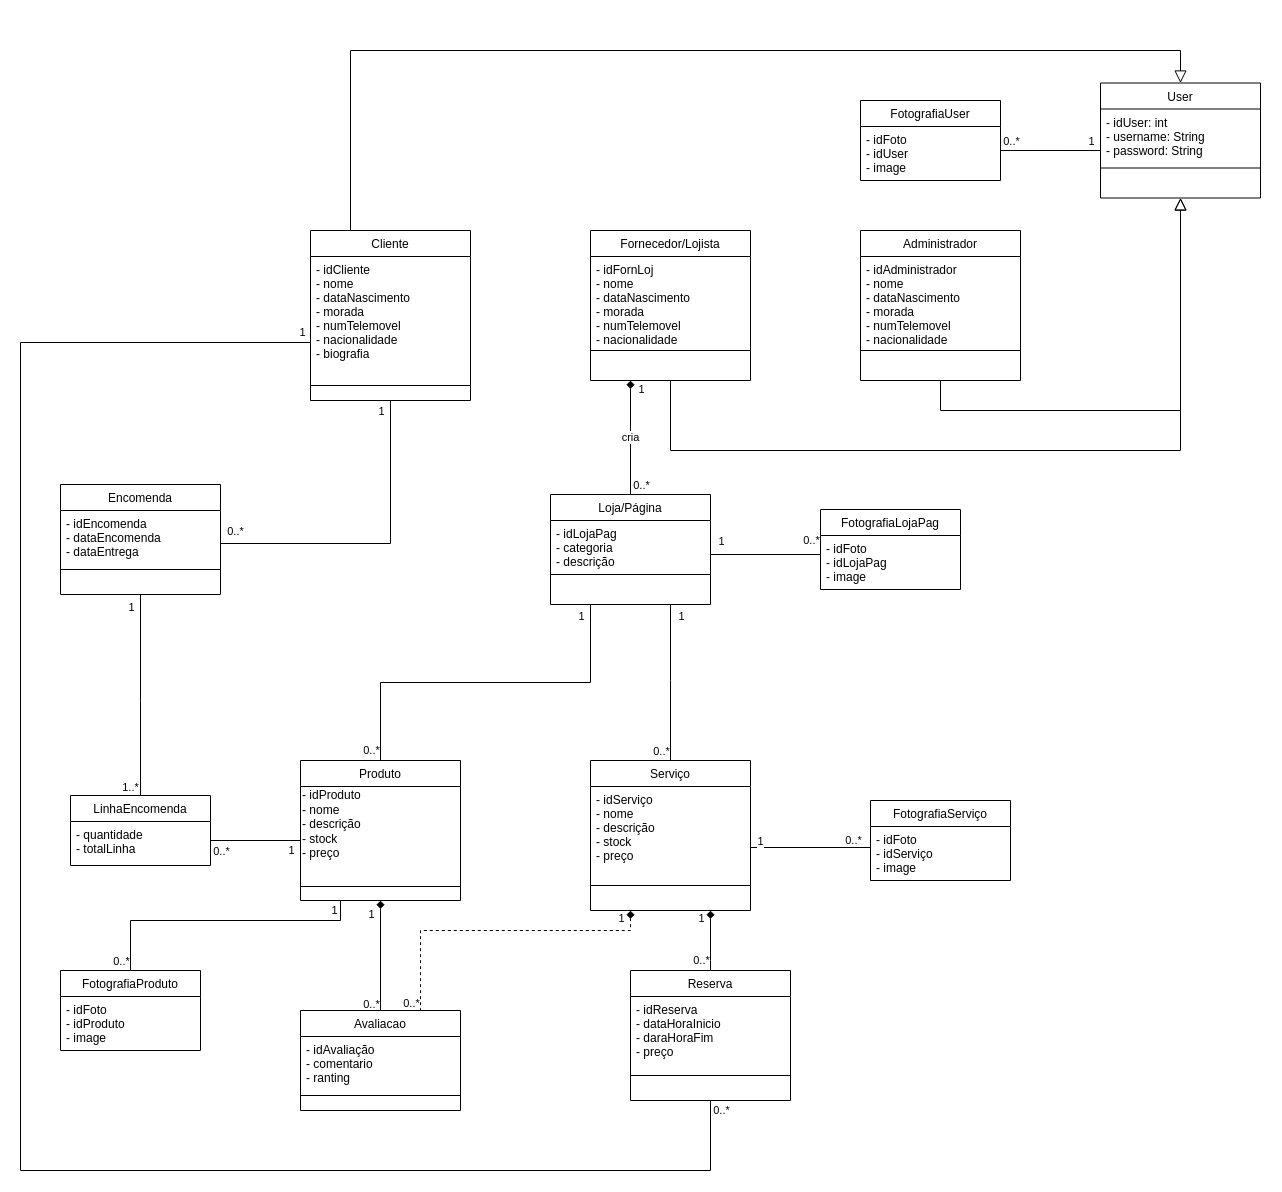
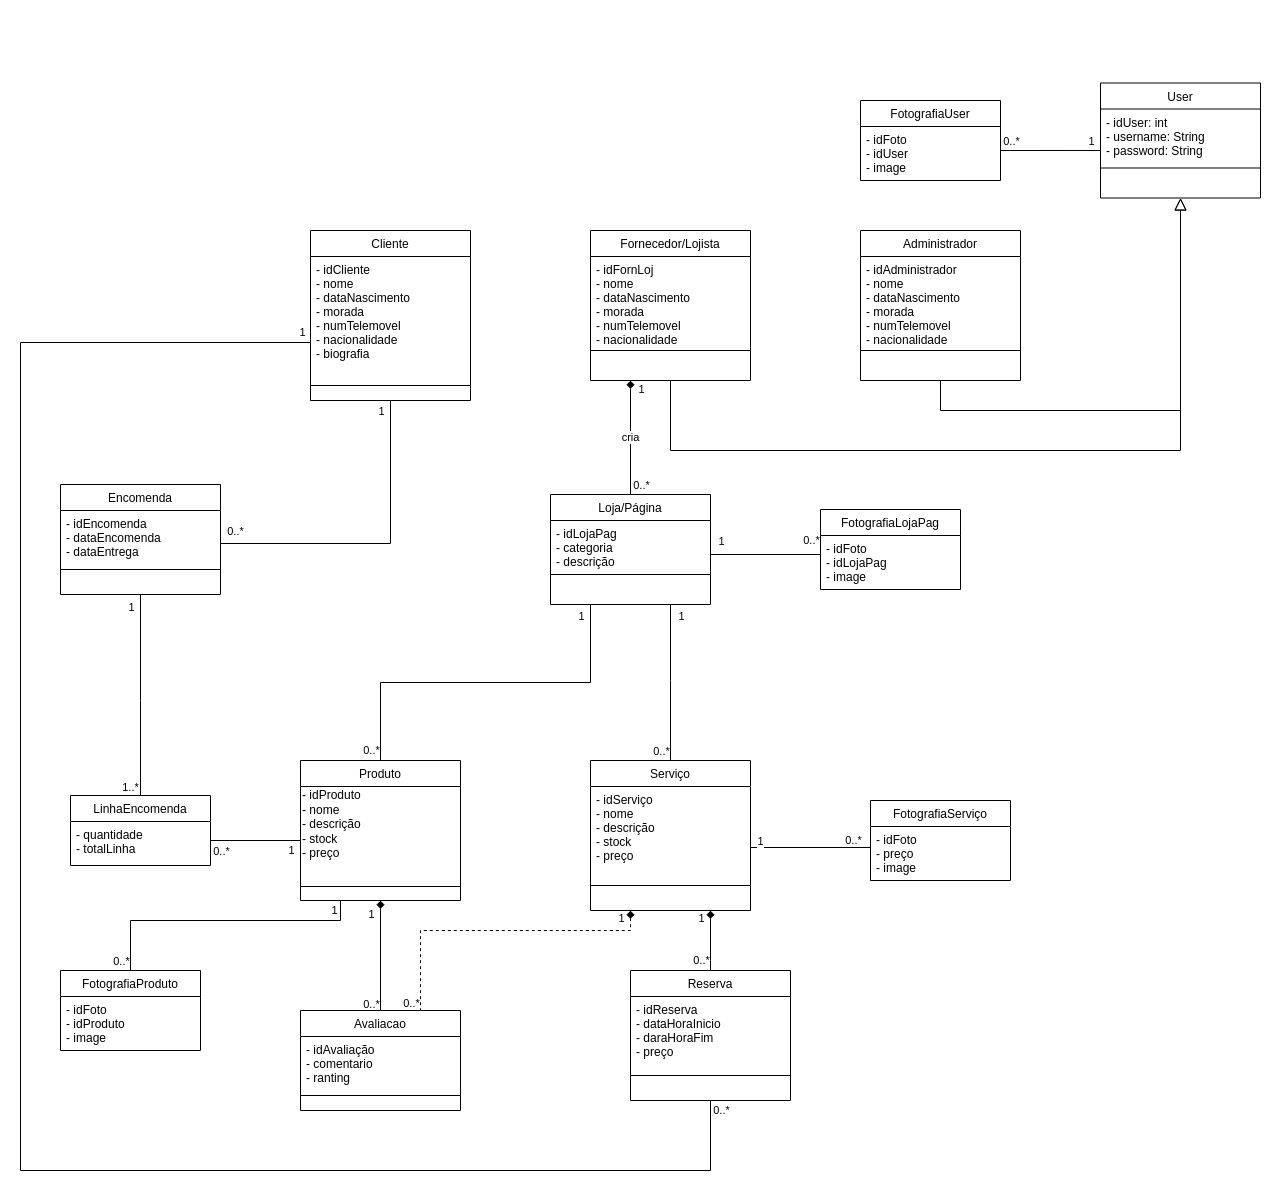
- <mxCell id="3" value="" style="endArrow=block;endSize=10;endFill=0;shadow=0;strokeWidth=1;rounded=0;edgeStyle=elbowEdgeStyle;elbow=vertical;exitX=0.25;exitY=0;exitDx=0;exitDy=0;entryX=0.5;entryY=0;entryDx=0;entryDy=0;" parent="1" source="32" target="23" edge="1"><mxGeometry width="160" relative="1" as="geometry"><mxPoint x="880" y="320" as="sourcePoint" /><mxPoint x="1060" y="-70" as="targetPoint" /><Array as="points"><mxPoint x="1140" y="50" /><mxPoint x="770" y="20" /></Array></mxGeometry></mxCell>
- <mxCell id="78" value="- idFoto&#10;- idServiço&#10;- image" style="text;strokeColor=none;fillColor=none;align=left;verticalAlign=top;spacingLeft=4;spacingRight=4;overflow=hidden;rotatable=0;points=[[0,0.5],[1,0.5]];portConstraint=eastwest;" vertex="1" parent="77"><mxGeometry y="26" width="140" height="54" as="geometry" /></mxCell>
+ <mxCell id="78" value="- idFoto&#10;- preço&#10;- image" style="text;strokeColor=none;fillColor=none;align=left;verticalAlign=top;spacingLeft=4;spacingRight=4;overflow=hidden;rotatable=0;points=[[0,0.5],[1,0.5]];portConstraint=eastwest;" vertex="1" parent="77"><mxGeometry y="26" width="140" height="54" as="geometry" /></mxCell>
